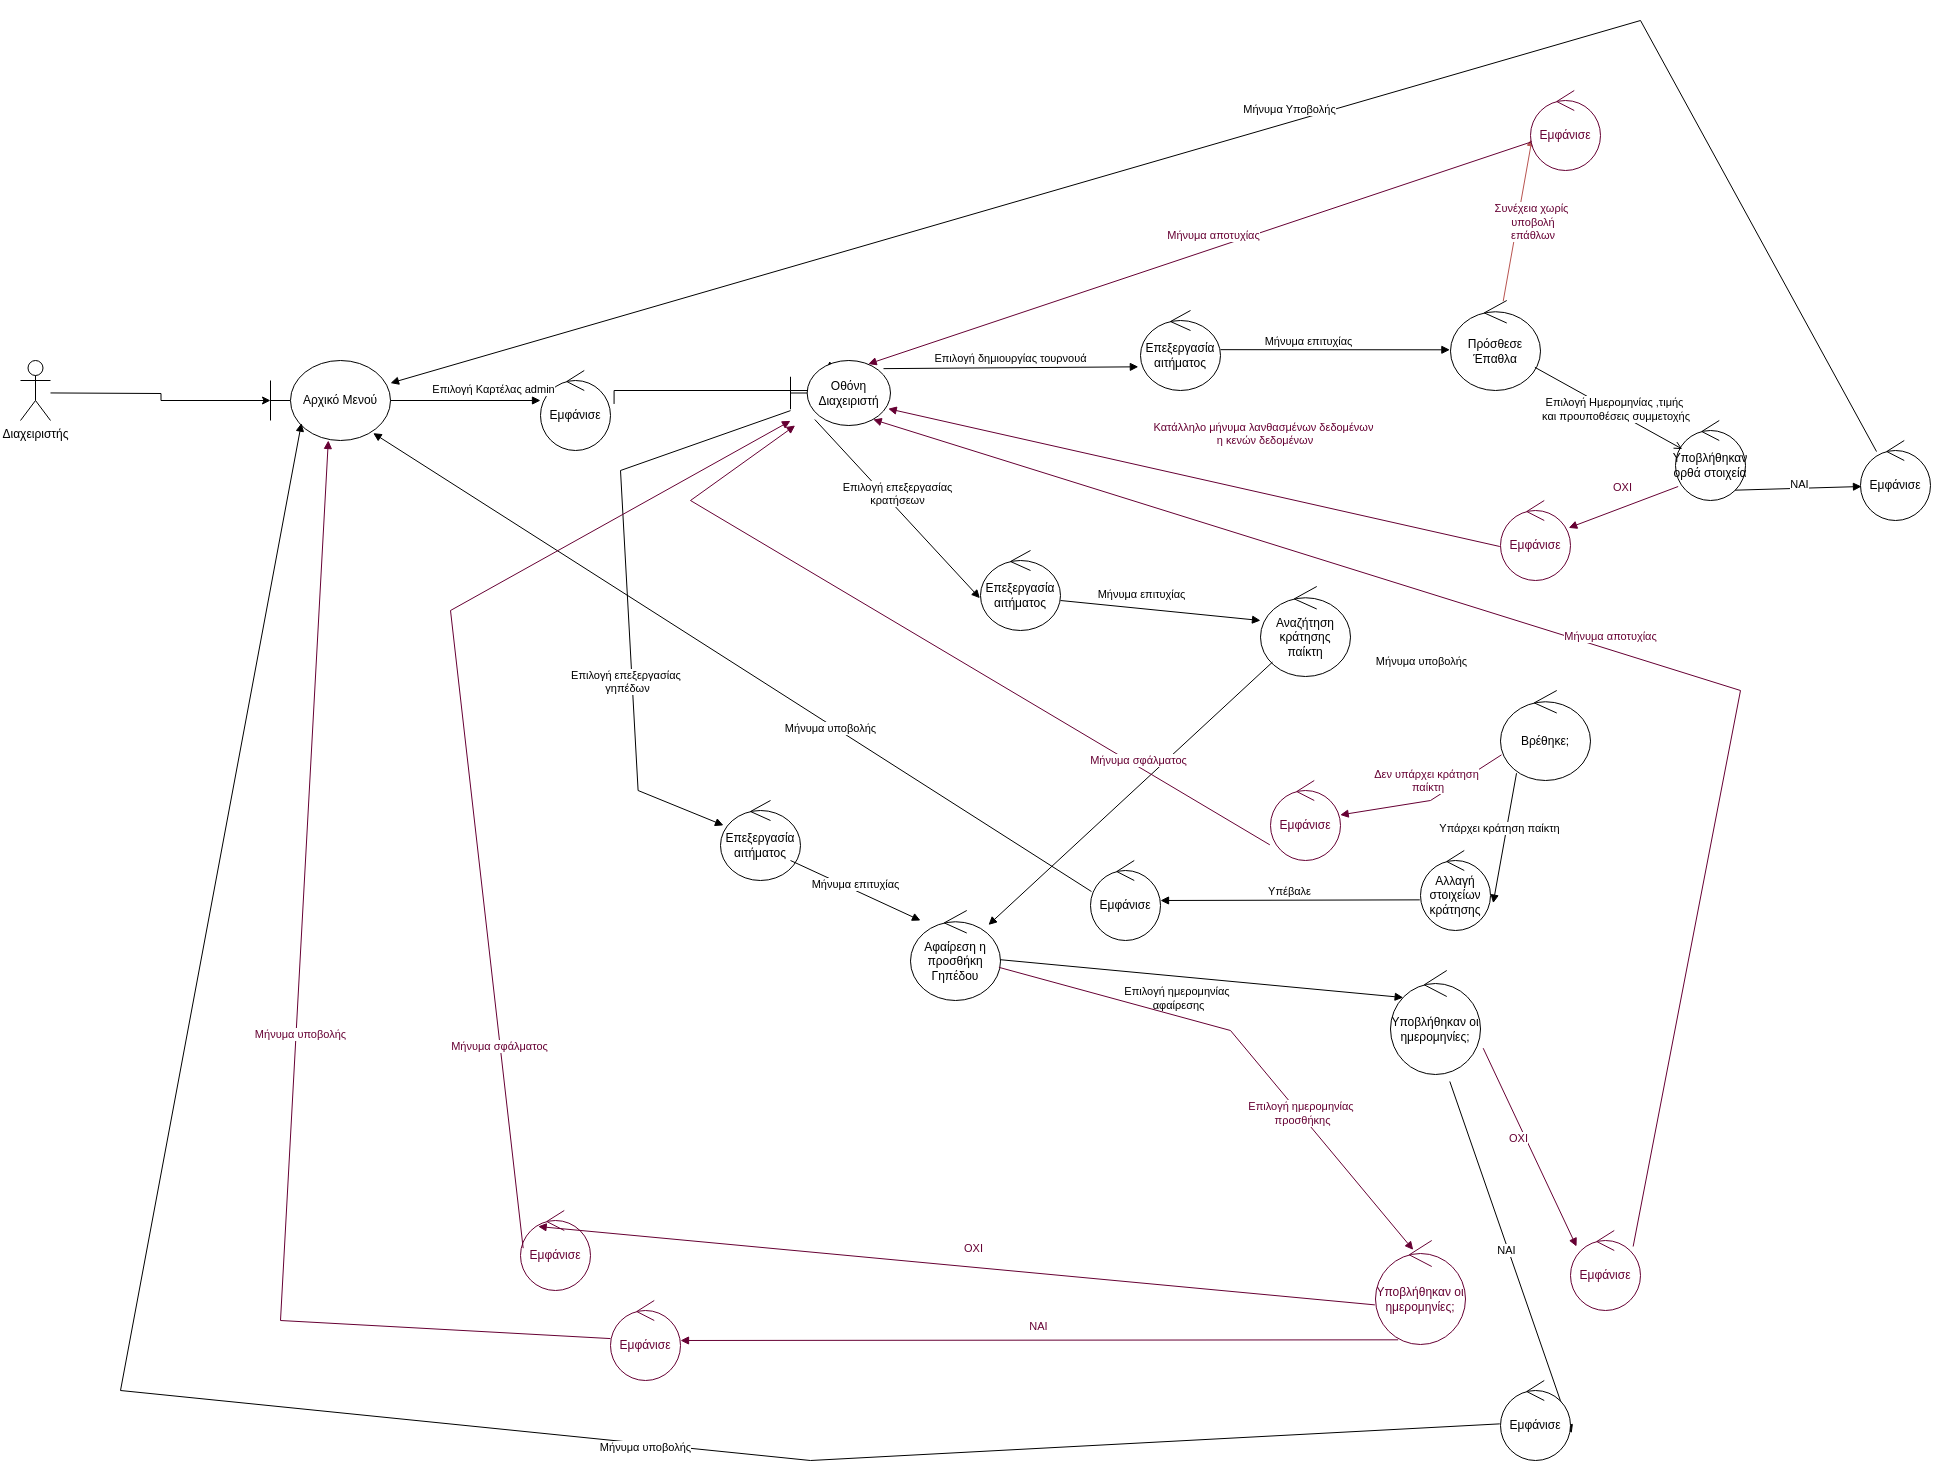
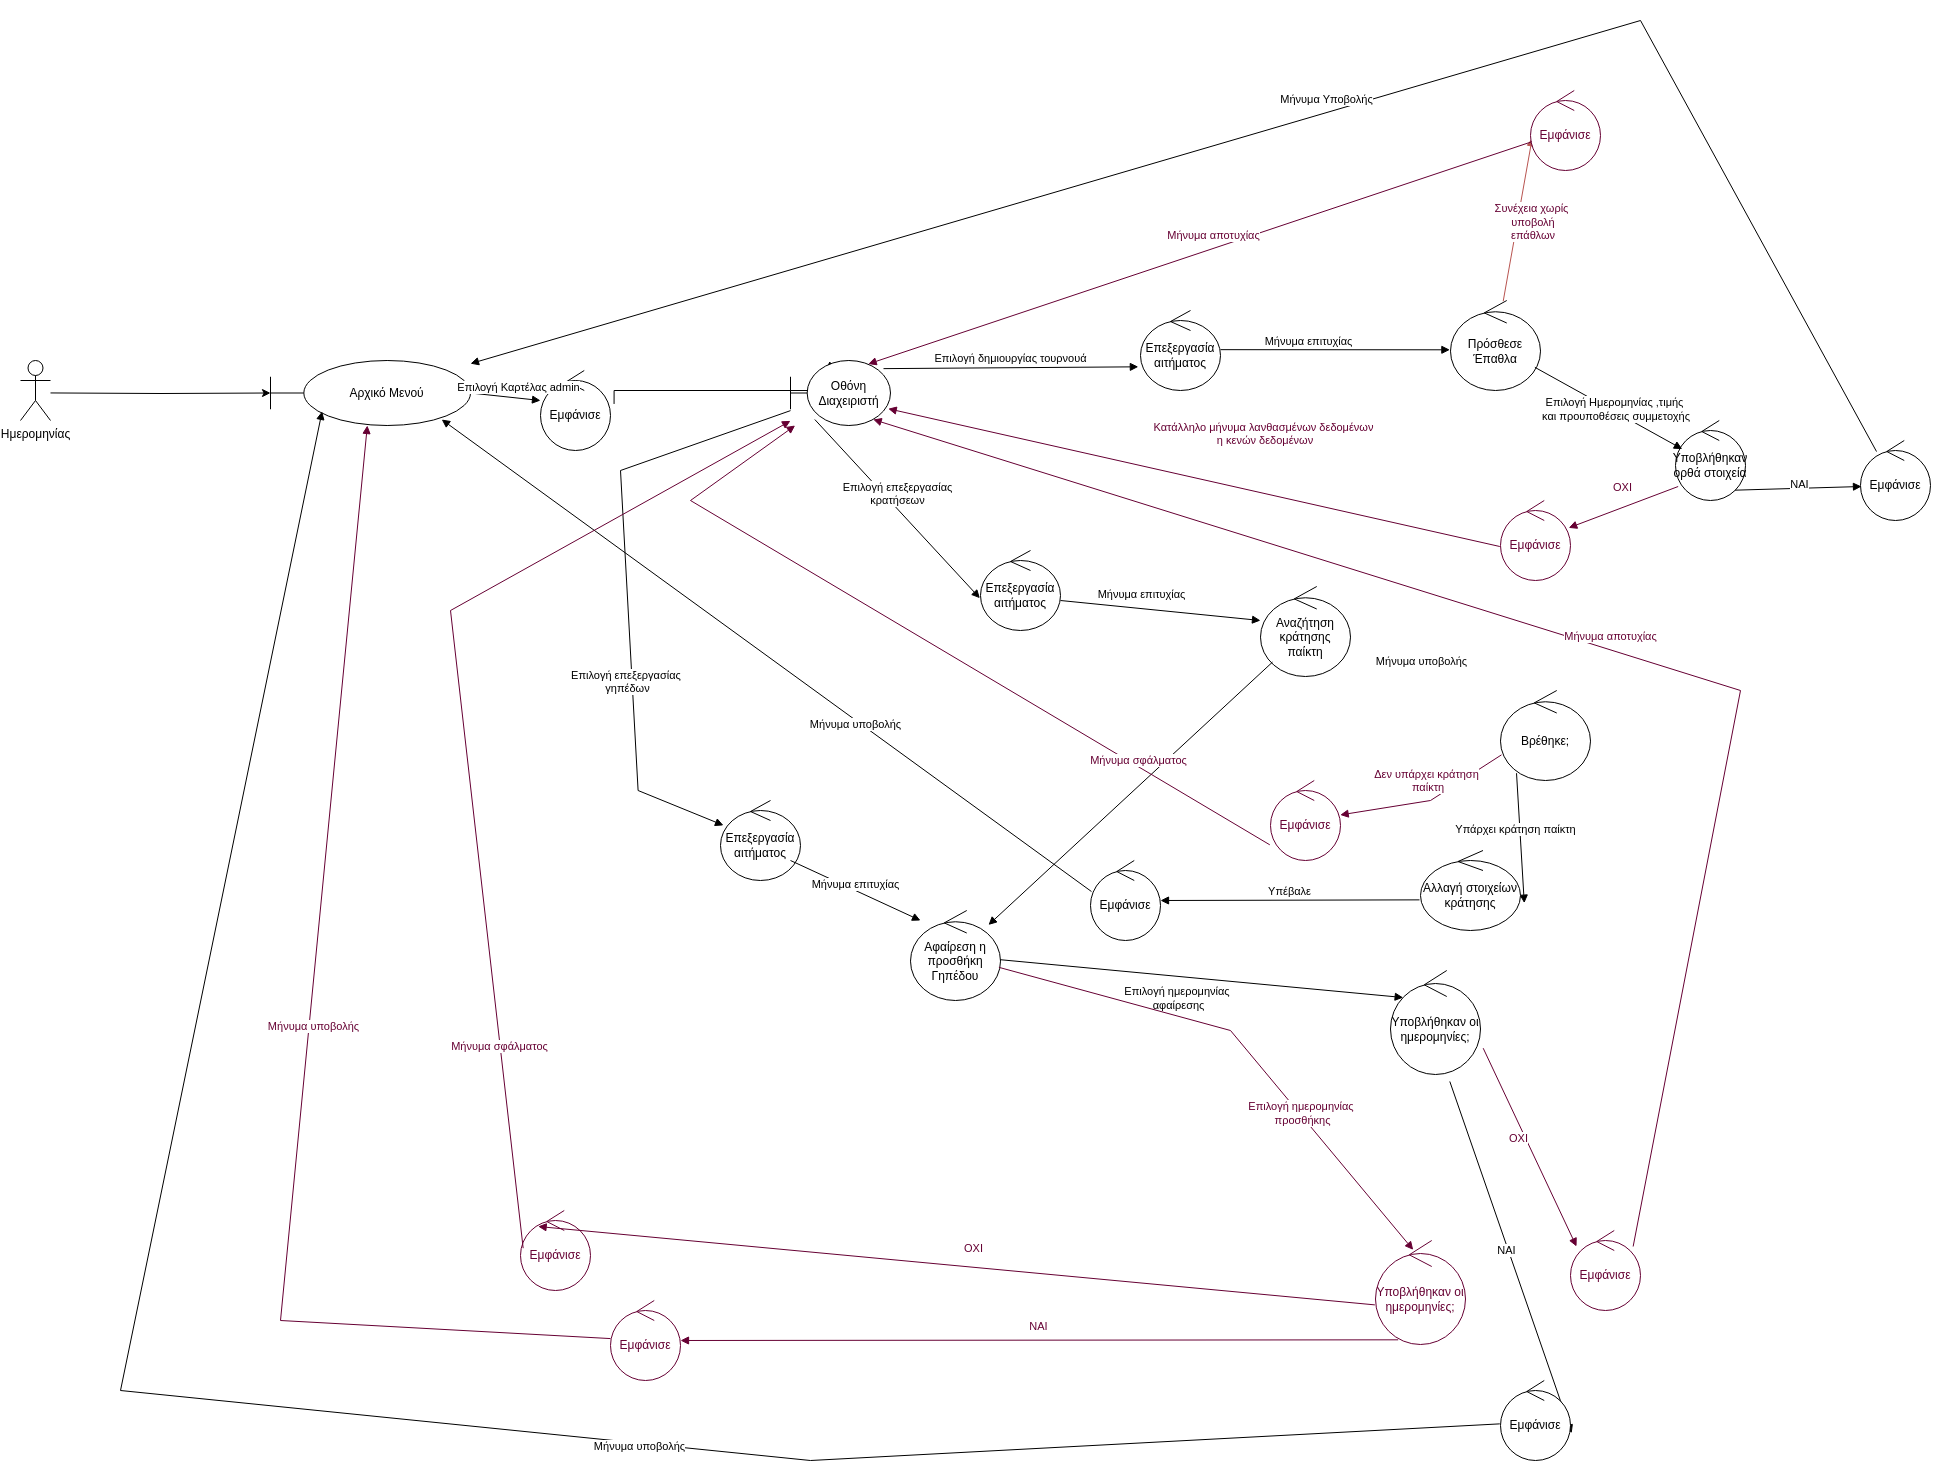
- <mxCell id="3" value="Αρχικό Μενού" style="shape=umlBoundary;whiteSpace=wrap;html=1;" vertex="1" parent="1"><mxGeometry x="270" y="360" width="120" height="80" as="geometry" /></mxCell>
+ <mxCell id="3" value="Αρχικό Μενού" style="shape=umlBoundary;whiteSpace=wrap;html=1;" vertex="1" parent="1"><mxGeometry x="270" y="360" width="200" height="65" as="geometry" /></mxCell>
- <mxCell id="2" value="Διαχειριστής" style="shape=umlActor;verticalLabelPosition=bottom;verticalAlign=top;html=1;" vertex="1" parent="1"><mxGeometry x="20" y="360" width="30" height="60" as="geometry" /></mxCell>
+ <mxCell id="2" value="Ημερομηνίας" style="shape=umlActor;verticalLabelPosition=bottom;verticalAlign=top;html=1;" vertex="1" parent="1"><mxGeometry x="20" y="360" width="30" height="60" as="geometry" /></mxCell>
- <mxCell id="17" value="" style="html=1;verticalAlign=bottom;endArrow=open;rounded=0;entryX=0.097;entryY=0.357;entryDx=0;entryDy=0;entryPerimeter=0;" edge="1" parent="1" target="16" source="13"><mxGeometry x="0.062" y="-3" width="80" relative="1" as="geometry"><mxPoint x="1183.01" y="691" as="sourcePoint" /><mxPoint x="1183" y="790" as="targetPoint" /><mxPoint as="offset" /></mxGeometry></mxCell>
+ <mxCell id="17" value="" style="html=1;verticalAlign=bottom;endArrow=block;rounded=0;entryX=0.097;entryY=0.357;entryDx=0;entryDy=0;entryPerimeter=0;" edge="1" parent="1" target="16" source="13"><mxGeometry x="0.062" y="-3" width="80" relative="1" as="geometry"><mxPoint x="1183.01" y="691" as="sourcePoint" /><mxPoint x="1183" y="790" as="targetPoint" /><mxPoint as="offset" /></mxGeometry></mxCell>
- <mxCell id="32" value="Αλλαγή στοιχείων κράτησης" style="ellipse;shape=umlControl;whiteSpace=wrap;html=1;" vertex="1" parent="1"><mxGeometry x="1420" y="850" width="70" height="80" as="geometry" /></mxCell>
+ <mxCell id="32" value="Αλλαγή στοιχείων κράτησης" style="ellipse;shape=umlControl;whiteSpace=wrap;html=1;" vertex="1" parent="1"><mxGeometry x="1420" y="850" width="100" height="80" as="geometry" /></mxCell>
